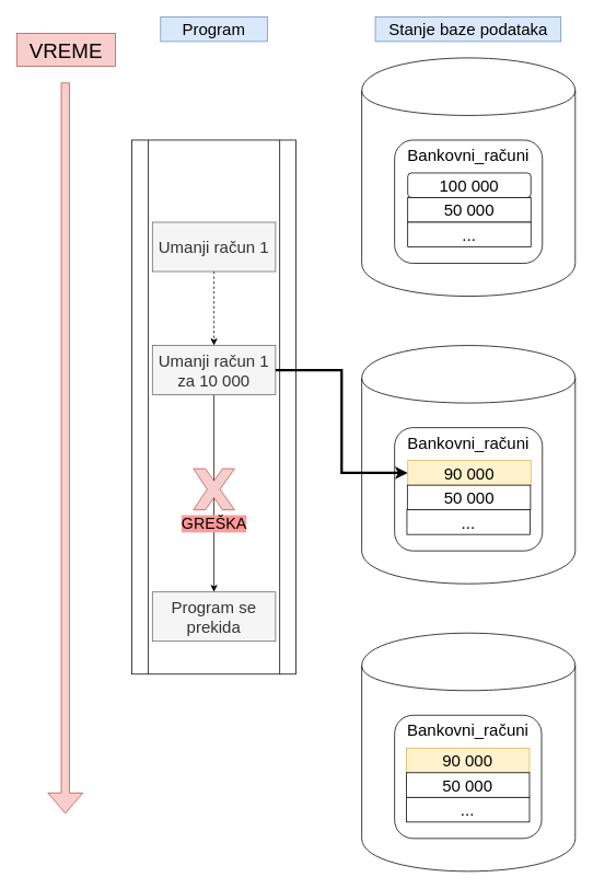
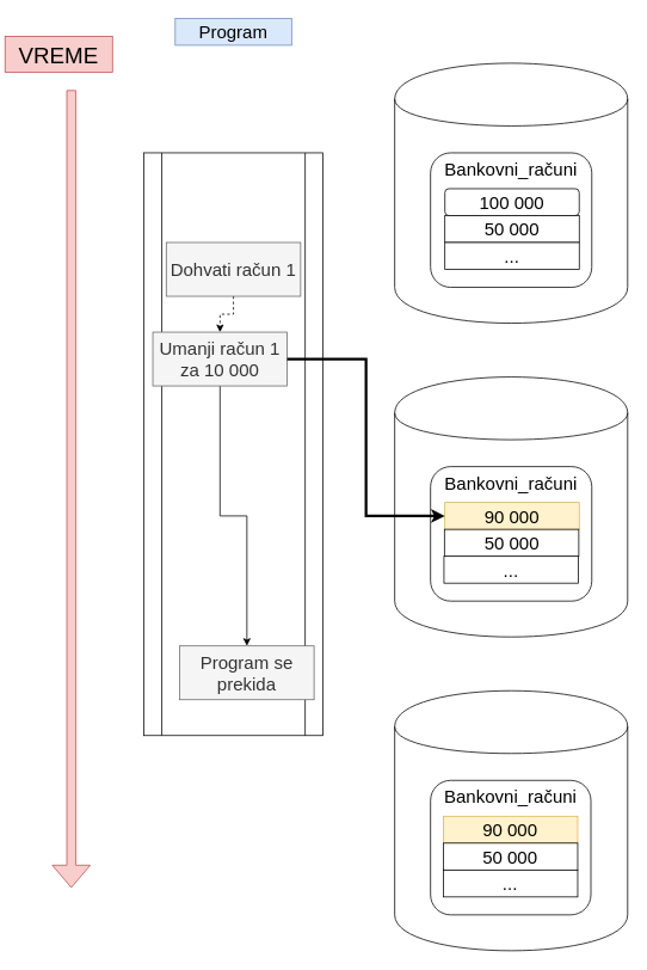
- <mxCell id="10" value="Stanje baze podataka" style="text;html=1;strokeColor=#6c8ebf;fillColor=#dae8fc;align=center;verticalAlign=middle;whiteSpace=wrap;rounded=0;fontSize=20;" parent="1" vertex="1"><mxGeometry x="456.5" y="20" width="226" height="30" as="geometry" /></mxCell>
- <mxCell id="14" value="VREME" style="text;html=1;strokeColor=#b85450;fillColor=#f8cecc;align=center;verticalAlign=middle;whiteSpace=wrap;rounded=0;fontSize=25;" parent="1" vertex="1"><mxGeometry x="20" y="40" width="120" height="40" as="geometry" /></mxCell>
+ <mxCell id="14" value="VREME" style="text;html=1;strokeColor=#b85450;fillColor=#f8cecc;align=center;verticalAlign=middle;whiteSpace=wrap;rounded=0;fontSize=25;" parent="1" vertex="1"><mxGeometry x="5" y="40" width="120" height="40" as="geometry" /></mxCell>
- <mxCell id="7" value="Umanji račun 1" style="text;html=1;strokeColor=#666666;fillColor=#f5f5f5;align=center;verticalAlign=middle;whiteSpace=wrap;rounded=0;fontColor=#333333;fontSize=20;" parent="1" vertex="1"><mxGeometry x="185" y="270" width="150" height="60" as="geometry" /></mxCell>
+ <mxCell id="7" value="Dohvati račun 1" style="text;html=1;strokeColor=#666666;fillColor=#f5f5f5;align=center;verticalAlign=middle;whiteSpace=wrap;rounded=0;fontColor=#333333;fontSize=20;" parent="1" vertex="1"><mxGeometry x="185" y="270" width="150" height="60" as="geometry" /></mxCell>
- <mxCell id="9" value="Umanji račun 1&lt;br&gt;za 10 000" style="text;html=1;strokeColor=#666666;fillColor=#f5f5f5;align=center;verticalAlign=middle;whiteSpace=wrap;rounded=0;fontColor=#333333;fontSize=20;" parent="1" vertex="1"><mxGeometry x="185" y="420" width="150" height="60" as="geometry" /></mxCell>
+ <mxCell id="9" value="Umanji račun 1&lt;br&gt;za 10 000" style="text;html=1;strokeColor=#666666;fillColor=#f5f5f5;align=center;verticalAlign=middle;whiteSpace=wrap;rounded=0;fontColor=#333333;fontSize=20;" parent="1" vertex="1"><mxGeometry x="170" y="370" width="150" height="60" as="geometry" /></mxCell>
- <mxCell id="30" value="&lt;font style=&quot;font-size: 19px ; background-color: rgb(255 , 153 , 153)&quot;&gt;GREŠKA&lt;/font&gt;" style="verticalLabelPosition=bottom;verticalAlign=top;html=1;shape=mxgraph.basic.x;fillColor=#f8cecc;strokeColor=#b85450;" vertex="1" parent="1"><mxGeometry x="235" y="570" width="50" height="50" as="geometry" /></mxCell>
- <mxCell id="12" value="Program se prekida" style="text;html=1;strokeColor=#666666;fillColor=#f5f5f5;align=center;verticalAlign=middle;whiteSpace=wrap;rounded=0;fontColor=#333333;fontSize=20;" parent="1" vertex="1"><mxGeometry x="185" y="720" width="150" height="60" as="geometry" /></mxCell>
+ <mxCell id="12" value="Program se prekida" style="text;html=1;strokeColor=#666666;fillColor=#f5f5f5;align=center;verticalAlign=middle;whiteSpace=wrap;rounded=0;fontColor=#333333;fontSize=20;" parent="1" vertex="1"><mxGeometry x="200" y="720" width="150" height="60" as="geometry" /></mxCell>
